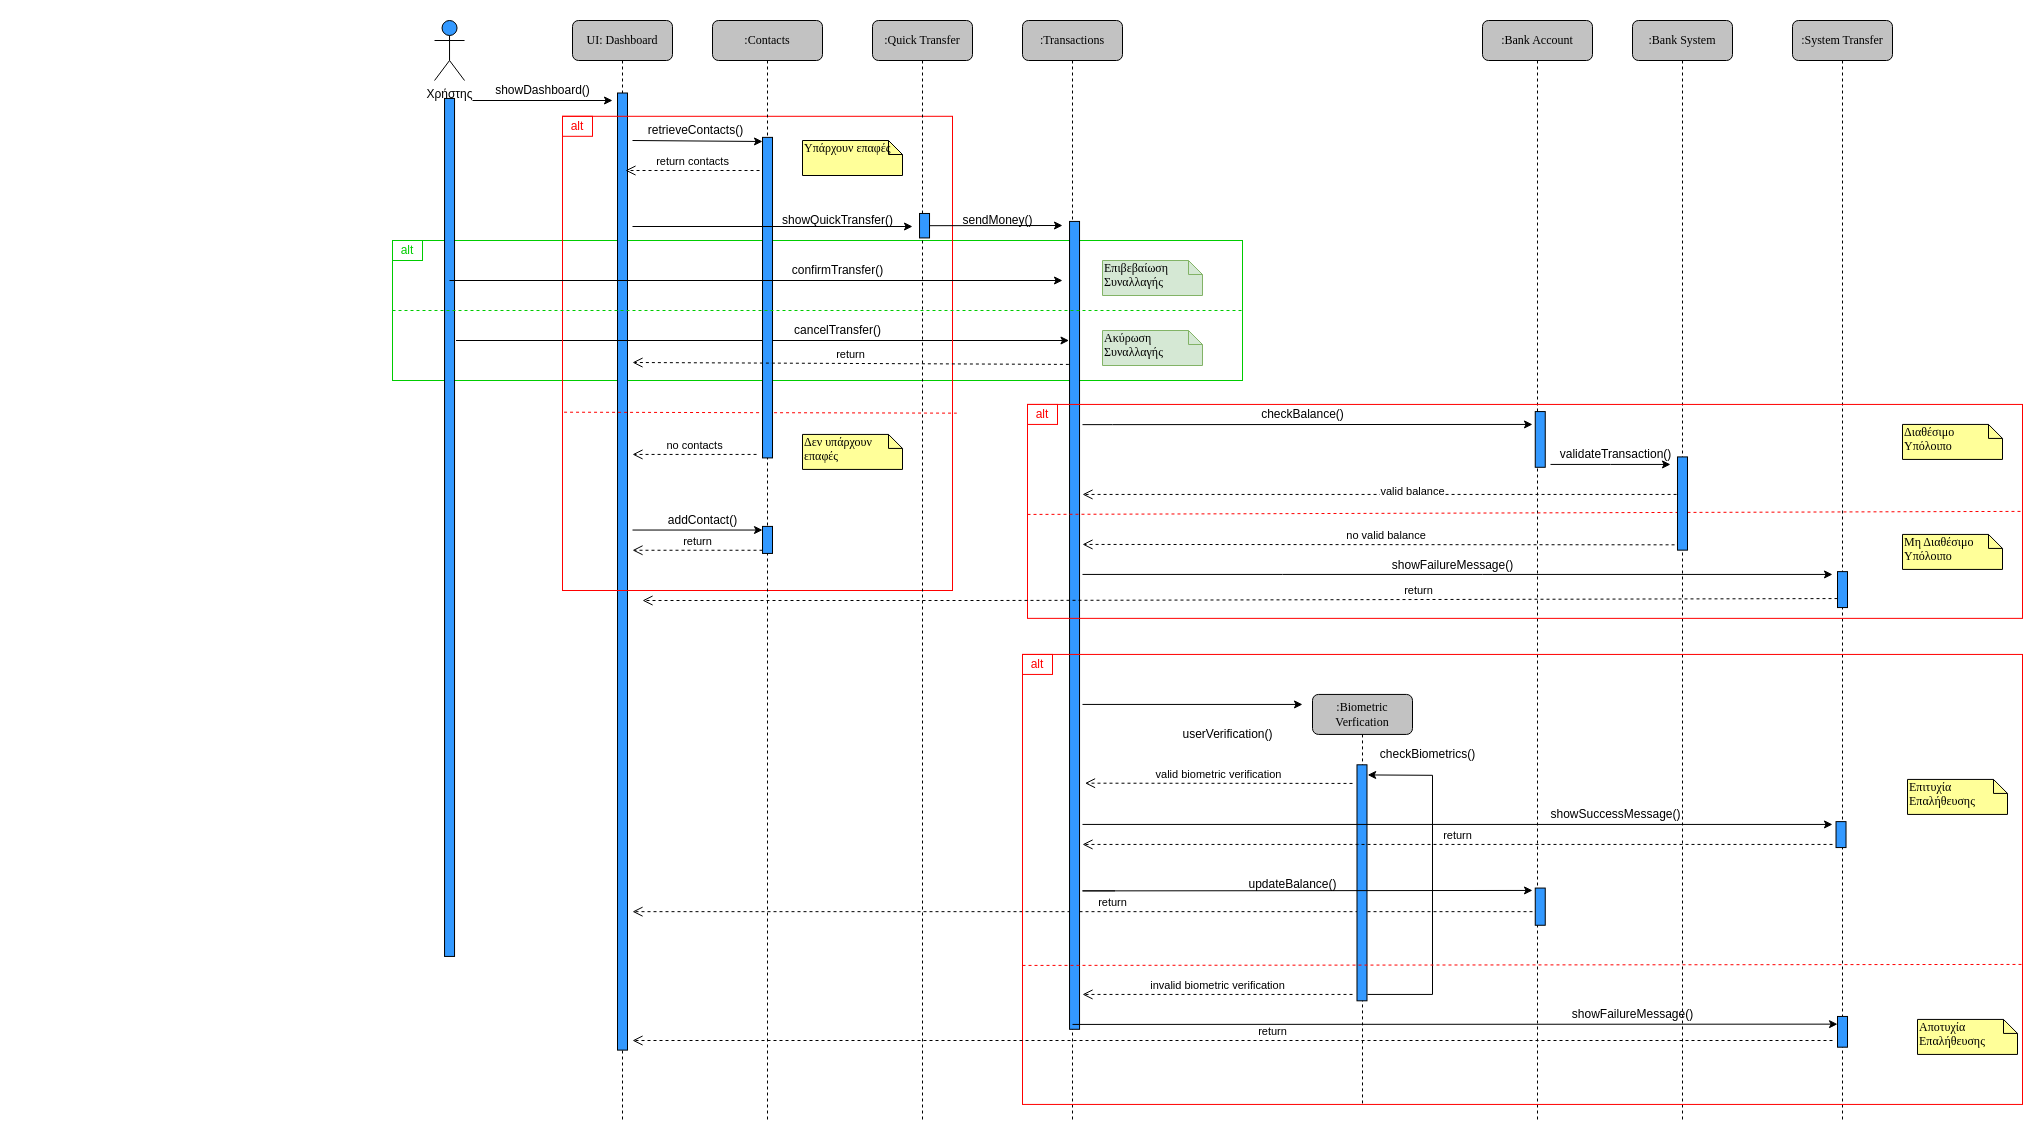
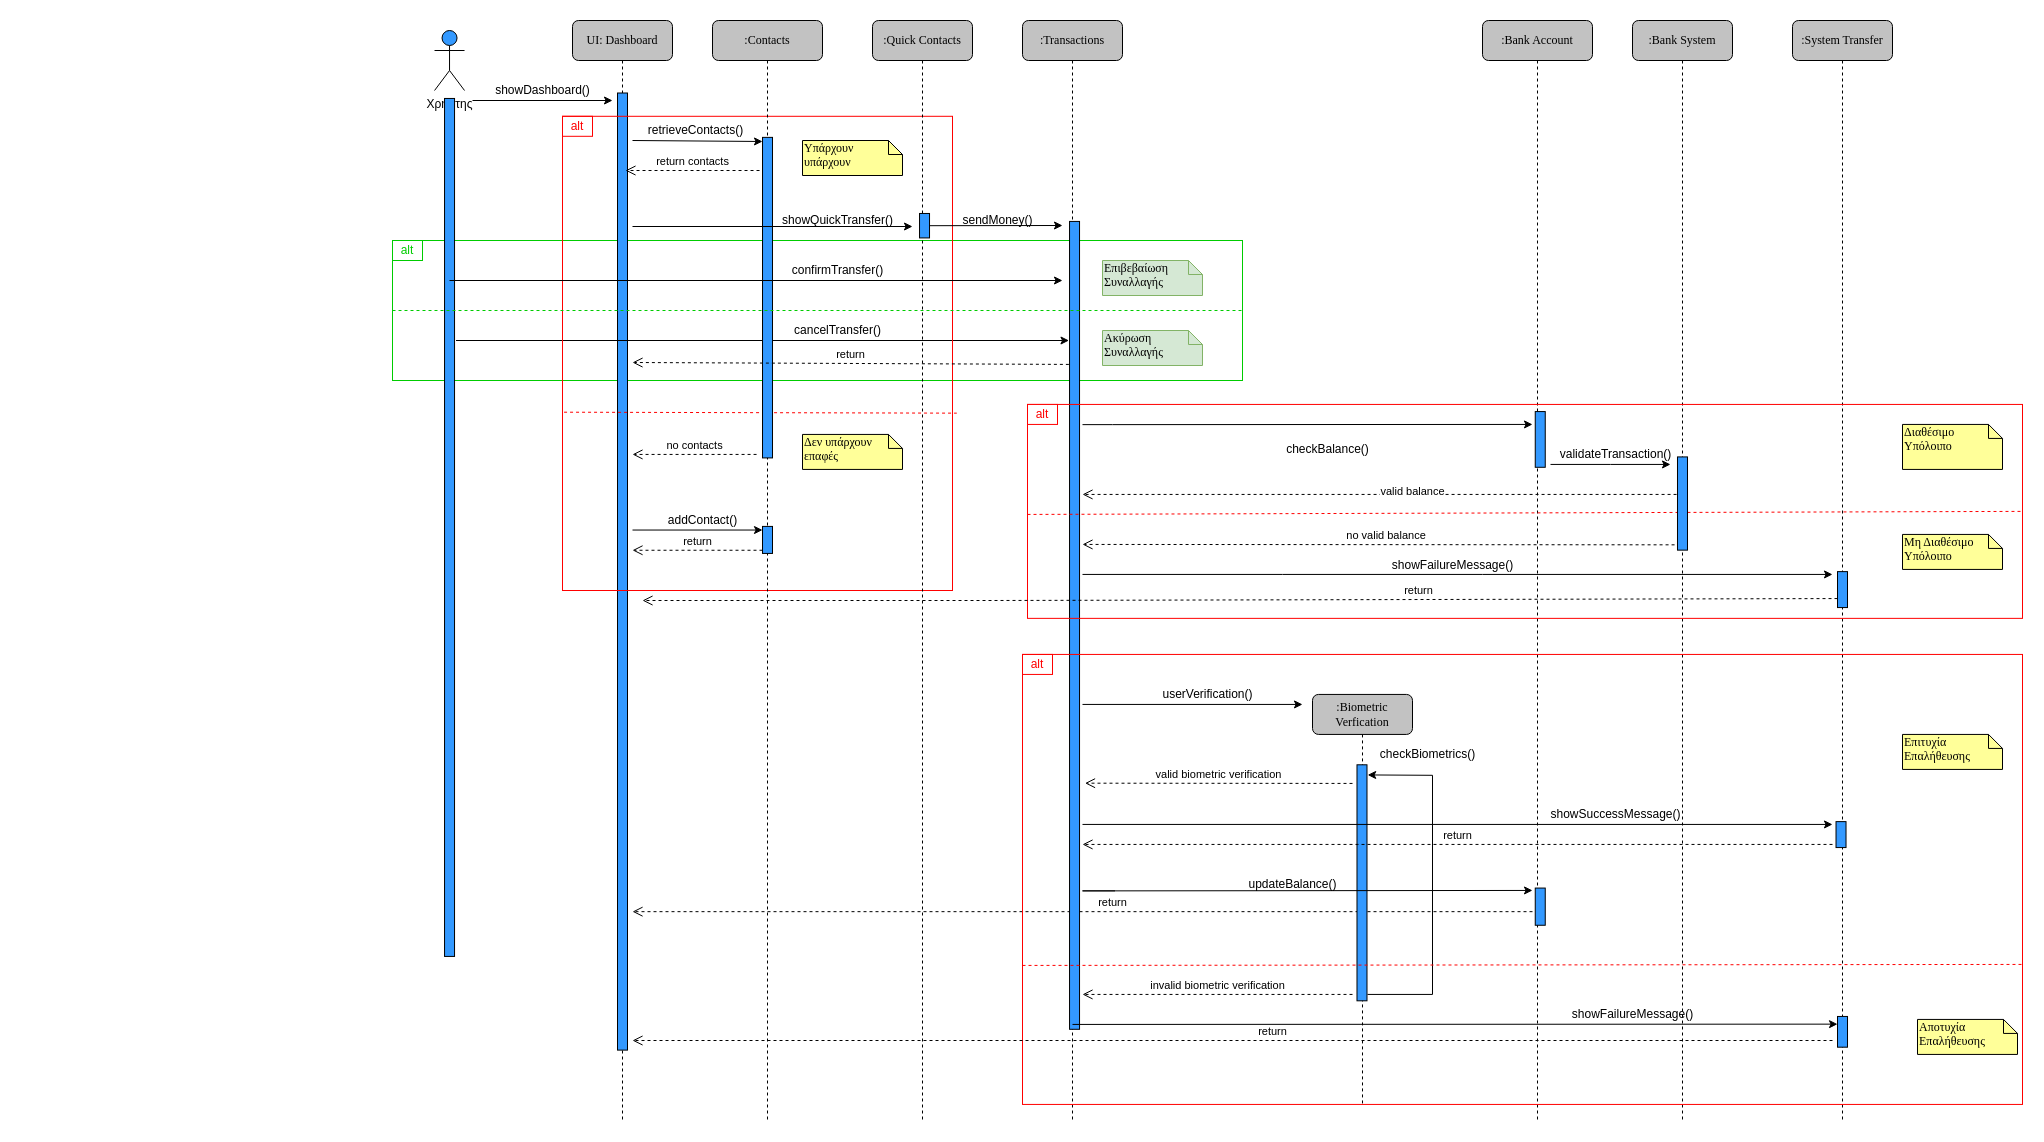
- <mxCell id="30" value=":Quick Transfer" style="shape=umlLifeline;perimeter=lifelinePerimeter;whiteSpace=wrap;html=1;container=1;collapsible=0;recursiveResize=0;outlineConnect=0;rounded=1;shadow=0;comic=0;labelBackgroundColor=none;strokeWidth=1;fontFamily=Verdana;fontSize=12;align=center;fillColor=#C2C2C2;" vertex="1" parent="1"><mxGeometry x="872" y="20" width="100" height="1100" as="geometry" /></mxCell>
+ <mxCell id="30" value=":Quick Contacts" style="shape=umlLifeline;perimeter=lifelinePerimeter;whiteSpace=wrap;html=1;container=1;collapsible=0;recursiveResize=0;outlineConnect=0;rounded=1;shadow=0;comic=0;labelBackgroundColor=none;strokeWidth=1;fontFamily=Verdana;fontSize=12;align=center;fillColor=#C2C2C2;" vertex="1" parent="1"><mxGeometry x="872" y="20" width="100" height="1100" as="geometry" /></mxCell>
- <mxCell id="21" value="Χρήστης" style="shape=umlActor;verticalLabelPosition=bottom;verticalAlign=top;html=1;outlineConnect=0;fillColor=#3399FF;" vertex="1" parent="1"><mxGeometry x="434.04" y="20" width="30" height="60" as="geometry" /></mxCell>
+ <mxCell id="21" value="Χρήστης" style="shape=umlActor;verticalLabelPosition=bottom;verticalAlign=top;html=1;outlineConnect=0;fillColor=#3399FF;" vertex="1" parent="1"><mxGeometry x="434.04" y="30" width="30" height="60" as="geometry" /></mxCell>
- <mxCell id="5" value="Υπάρχουν επαφές" style="shape=note;whiteSpace=wrap;html=1;size=14;verticalAlign=top;align=left;spacingTop=-6;rounded=0;shadow=0;comic=0;labelBackgroundColor=none;strokeWidth=1;fontFamily=Verdana;fontSize=12;fillColor=#FFFF99;" parent="3" vertex="1"><mxGeometry x="230" y="120" width="100" height="35" as="geometry" /></mxCell>
+ <mxCell id="5" value="Υπάρχουν υπάρχουν" style="shape=note;whiteSpace=wrap;html=1;size=14;verticalAlign=top;align=left;spacingTop=-6;rounded=0;shadow=0;comic=0;labelBackgroundColor=none;strokeWidth=1;fontFamily=Verdana;fontSize=12;fillColor=#FFFF99;" parent="3" vertex="1"><mxGeometry x="230" y="120" width="100" height="35" as="geometry" /></mxCell>
- <mxCell id="63" value="checkBalance()" style="text;html=1;align=center;verticalAlign=middle;resizable=0;points=[];autosize=1;strokeColor=none;fillColor=none;" vertex="1" parent="1"><mxGeometry x="1252" y="403.93" width="100" height="20" as="geometry" /></mxCell>
+ <mxCell id="63" value="checkBalance()" style="text;html=1;align=center;verticalAlign=middle;resizable=0;points=[];autosize=1;strokeColor=none;fillColor=none;" vertex="1" parent="1"><mxGeometry x="1277" y="438.93" width="100" height="20" as="geometry" /></mxCell>
- <mxCell id="59" value="Διαθέσιμο Υπόλοιπο" style="shape=note;whiteSpace=wrap;html=1;size=14;verticalAlign=top;align=left;spacingTop=-6;rounded=0;shadow=0;comic=0;labelBackgroundColor=none;strokeWidth=1;fontFamily=Verdana;fontSize=12;fillColor=#FFFF99;strokeColor=#000000;" parent="1" vertex="1"><mxGeometry x="1902" y="423.93" width="100" height="35" as="geometry" /></mxCell>
+ <mxCell id="59" value="Διαθέσιμο Υπόλοιπο" style="shape=note;whiteSpace=wrap;html=1;size=14;verticalAlign=top;align=left;spacingTop=-6;rounded=0;shadow=0;comic=0;labelBackgroundColor=none;strokeWidth=1;fontFamily=Verdana;fontSize=12;fillColor=#FFFF99;strokeColor=#000000;" parent="1" vertex="1"><mxGeometry x="1902" y="423.93" width="100" height="45" as="geometry" /></mxCell>
- <mxCell id="73" value="userVerification()" style="text;html=1;align=center;verticalAlign=middle;resizable=0;points=[];autosize=1;strokeColor=none;fillColor=none;" vertex="1" parent="1"><mxGeometry x="1172" y="723.93" width="110" height="20" as="geometry" /></mxCell>
+ <mxCell id="73" value="userVerification()" style="text;html=1;align=center;verticalAlign=middle;resizable=0;points=[];autosize=1;strokeColor=none;fillColor=none;" vertex="1" parent="1"><mxGeometry x="1152" y="683.93" width="110" height="20" as="geometry" /></mxCell>
- <mxCell id="51" value="Επιτυχία Επαλήθευσης" style="shape=note;whiteSpace=wrap;html=1;size=14;verticalAlign=top;align=left;spacingTop=-6;rounded=0;shadow=0;comic=0;labelBackgroundColor=none;strokeWidth=1;fontFamily=Verdana;fontSize=12;fillColor=#FFFF99;" vertex="1" parent="1"><mxGeometry x="1907" y="778.93" width="100" height="35" as="geometry" /></mxCell>
+ <mxCell id="51" value="Επιτυχία Επαλήθευσης" style="shape=note;whiteSpace=wrap;html=1;size=14;verticalAlign=top;align=left;spacingTop=-6;rounded=0;shadow=0;comic=0;labelBackgroundColor=none;strokeWidth=1;fontFamily=Verdana;fontSize=12;fillColor=#FFFF99;" vertex="1" parent="1"><mxGeometry x="1902" y="733.93" width="100" height="35" as="geometry" /></mxCell>
